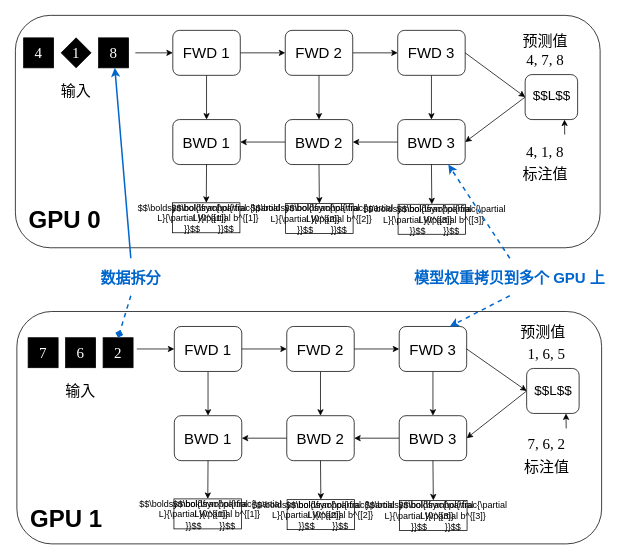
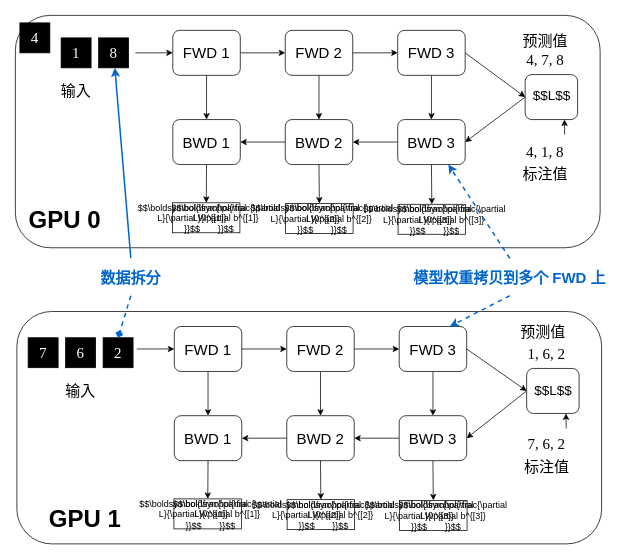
- <mxCell id="78" value="4" style="rounded=0;whiteSpace=wrap;html=1;fontSize=20;fontFamily=Comic Sans MS;fillColor=#000000;fontColor=#ffffff;" parent="1" vertex="1"><mxGeometry x="31" y="50" width="40" height="40" as="geometry" /></mxCell>
+ <mxCell id="78" value="4" style="rounded=0;whiteSpace=wrap;html=1;fontSize=20;fontFamily=Comic Sans MS;fillColor=#000000;fontColor=#ffffff;" parent="1" vertex="1"><mxGeometry x="26" y="30" width="40" height="40" as="geometry" /></mxCell>
- <mxCell id="79" value="1" style="rhombus;whiteSpace=wrap;html=1;fontSize=20;fontFamily=Comic Sans MS;fillColor=#000000;fontColor=#ffffff;" parent="1" vertex="1"><mxGeometry x="81" y="50" width="40" height="40" as="geometry" /></mxCell>
+ <mxCell id="79" value="1" style="rounded=0;whiteSpace=wrap;html=1;fontSize=20;fontFamily=Comic Sans MS;fillColor=#000000;fontColor=#ffffff;" parent="1" vertex="1"><mxGeometry x="81" y="50" width="40" height="40" as="geometry" /></mxCell>
- <mxCell id="84" value="&lt;font face=&quot;Helvetica&quot; color=&quot;#0066cc&quot;&gt;&lt;b&gt;模型权重拷贝到多个 GPU 上&lt;/b&gt;&lt;/font&gt;" style="text;html=1;strokeColor=none;fillColor=none;align=center;verticalAlign=middle;whiteSpace=wrap;rounded=0;fontFamily=Comic Sans MS;fontColor=#6c8ebf;fontSize=20;" parent="1" vertex="1"><mxGeometry x="550" y="344" width="259" height="50" as="geometry" /></mxCell>
+ <mxCell id="84" value="&lt;font face=&quot;Helvetica&quot; color=&quot;#0066cc&quot;&gt;&lt;b&gt;模型权重拷贝到多个 FWD 上&lt;/b&gt;&lt;/font&gt;" style="text;html=1;strokeColor=none;fillColor=none;align=center;verticalAlign=middle;whiteSpace=wrap;rounded=0;fontFamily=Comic Sans MS;fontColor=#6c8ebf;fontSize=20;" parent="1" vertex="1"><mxGeometry x="550" y="344" width="259" height="50" as="geometry" /></mxCell>
- <mxCell id="56" value="&lt;font style=&quot;font-size: 20px;&quot; face=&quot;Comic Sans MS&quot;&gt;1, 6, 5&lt;/font&gt;" style="text;html=1;strokeColor=none;fillColor=none;align=center;verticalAlign=middle;whiteSpace=wrap;rounded=0;" parent="1" vertex="1"><mxGeometry x="672" y="451" width="113" height="40" as="geometry" /></mxCell>
+ <mxCell id="56" value="&lt;font style=&quot;font-size: 20px;&quot; face=&quot;Comic Sans MS&quot;&gt;1, 6, 2&lt;/font&gt;" style="text;html=1;strokeColor=none;fillColor=none;align=center;verticalAlign=middle;whiteSpace=wrap;rounded=0;" parent="1" vertex="1"><mxGeometry x="672" y="451" width="113" height="40" as="geometry" /></mxCell>
- <mxCell id="91" value="&lt;font style=&quot;font-size: 32px;&quot;&gt;GPU 1&lt;/font&gt;" style="text;html=1;strokeColor=none;fillColor=none;align=center;verticalAlign=middle;whiteSpace=wrap;rounded=0;fontStyle=1" parent="1" vertex="1"><mxGeometry x="28" y="677" width="120" height="30" as="geometry" /></mxCell>
+ <mxCell id="91" value="&lt;font style=&quot;font-size: 32px;&quot;&gt;GPU 1&lt;/font&gt;" style="text;html=1;strokeColor=none;fillColor=none;align=center;verticalAlign=middle;whiteSpace=wrap;rounded=0;fontStyle=1" parent="1" vertex="1"><mxGeometry x="53" y="677" width="120" height="30" as="geometry" /></mxCell>
